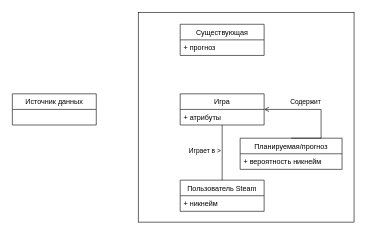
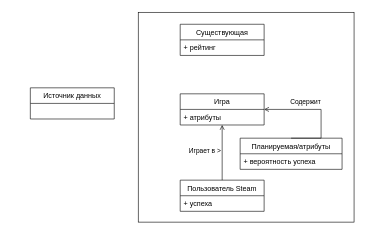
- <mxCell id="11" value="+ прогноз" style="text;strokeColor=none;fillColor=none;align=left;verticalAlign=top;spacingLeft=4;spacingRight=4;overflow=hidden;rotatable=0;points=[[0,0.5],[1,0.5]];portConstraint=eastwest;" parent="10" vertex="1"><mxGeometry y="26" width="140" height="26" as="geometry" /></mxCell>
+ <mxCell id="11" value="+ рейтинг" style="text;strokeColor=none;fillColor=none;align=left;verticalAlign=top;spacingLeft=4;spacingRight=4;overflow=hidden;rotatable=0;points=[[0,0.5],[1,0.5]];portConstraint=eastwest;" parent="10" vertex="1"><mxGeometry y="26" width="140" height="26" as="geometry" /></mxCell>
- <mxCell id="9" value="Источник данных" style="swimlane;fontStyle=0;childLayout=stackLayout;horizontal=1;startSize=26;fillColor=none;horizontalStack=0;resizeParent=1;resizeParentMax=0;resizeLast=0;collapsible=1;marginBottom=0;" parent="1" vertex="1"><mxGeometry x="20" y="156" width="140" height="52" as="geometry" /></mxCell>
+ <mxCell id="9" value="Источник данных" style="swimlane;fontStyle=0;childLayout=stackLayout;horizontal=1;startSize=26;fillColor=none;horizontalStack=0;resizeParent=1;resizeParentMax=0;resizeLast=0;collapsible=1;marginBottom=0;" parent="1" vertex="1"><mxGeometry x="50" y="146" width="140" height="52" as="geometry" /></mxCell>
- <mxCell id="3" value="" style="endArrow=none;html=1;rounded=0;exitX=0.5;exitY=0;exitDx=0;exitDy=0;endFill=0;edgeStyle=orthogonalEdgeStyle;" parent="1" source="7" target="5" edge="1"><mxGeometry width="50" height="50" relative="1" as="geometry"><mxPoint x="980" y="410" as="sourcePoint" /><mxPoint x="1030" y="360" as="targetPoint" /></mxGeometry></mxCell>
+ <mxCell id="3" value="" style="endArrow=open;html=1;rounded=0;exitX=0.5;exitY=0;exitDx=0;exitDy=0;endFill=0;edgeStyle=orthogonalEdgeStyle;" parent="1" source="7" target="5" edge="1"><mxGeometry width="50" height="50" relative="1" as="geometry"><mxPoint x="980" y="410" as="sourcePoint" /><mxPoint x="1030" y="360" as="targetPoint" /></mxGeometry></mxCell>
- <mxCell id="14" value="Планируемая/прогноз" style="swimlane;fontStyle=0;childLayout=stackLayout;horizontal=1;startSize=26;fillColor=none;horizontalStack=0;resizeParent=1;resizeParentMax=0;resizeLast=0;collapsible=1;marginBottom=0;" parent="1" vertex="1"><mxGeometry x="400" y="230" width="170" height="52" as="geometry" /></mxCell>
+ <mxCell id="14" value="Планируемая/атрибуты" style="swimlane;fontStyle=0;childLayout=stackLayout;horizontal=1;startSize=26;fillColor=none;horizontalStack=0;resizeParent=1;resizeParentMax=0;resizeLast=0;collapsible=1;marginBottom=0;" parent="1" vertex="1"><mxGeometry x="400" y="230" width="170" height="52" as="geometry" /></mxCell>
- <mxCell id="15" value="+ вероятность никнейм" style="text;strokeColor=none;fillColor=none;align=left;verticalAlign=top;spacingLeft=4;spacingRight=4;overflow=hidden;rotatable=0;points=[[0,0.5],[1,0.5]];portConstraint=eastwest;" parent="14" vertex="1"><mxGeometry y="26" width="170" height="26" as="geometry" /></mxCell>
+ <mxCell id="15" value="+ вероятность успеха" style="text;strokeColor=none;fillColor=none;align=left;verticalAlign=top;spacingLeft=4;spacingRight=4;overflow=hidden;rotatable=0;points=[[0,0.5],[1,0.5]];portConstraint=eastwest;" parent="14" vertex="1"><mxGeometry y="26" width="170" height="26" as="geometry" /></mxCell>
- <mxCell id="8" value="+ никнейм" style="text;strokeColor=none;fillColor=none;align=left;verticalAlign=top;spacingLeft=4;spacingRight=4;overflow=hidden;rotatable=0;points=[[0,0.5],[1,0.5]];portConstraint=eastwest;" parent="7" vertex="1"><mxGeometry y="26" width="140" height="26" as="geometry" /></mxCell>
+ <mxCell id="8" value="+ успеха" style="text;strokeColor=none;fillColor=none;align=left;verticalAlign=top;spacingLeft=4;spacingRight=4;overflow=hidden;rotatable=0;points=[[0,0.5],[1,0.5]];portConstraint=eastwest;" parent="7" vertex="1"><mxGeometry y="26" width="140" height="26" as="geometry" /></mxCell>
